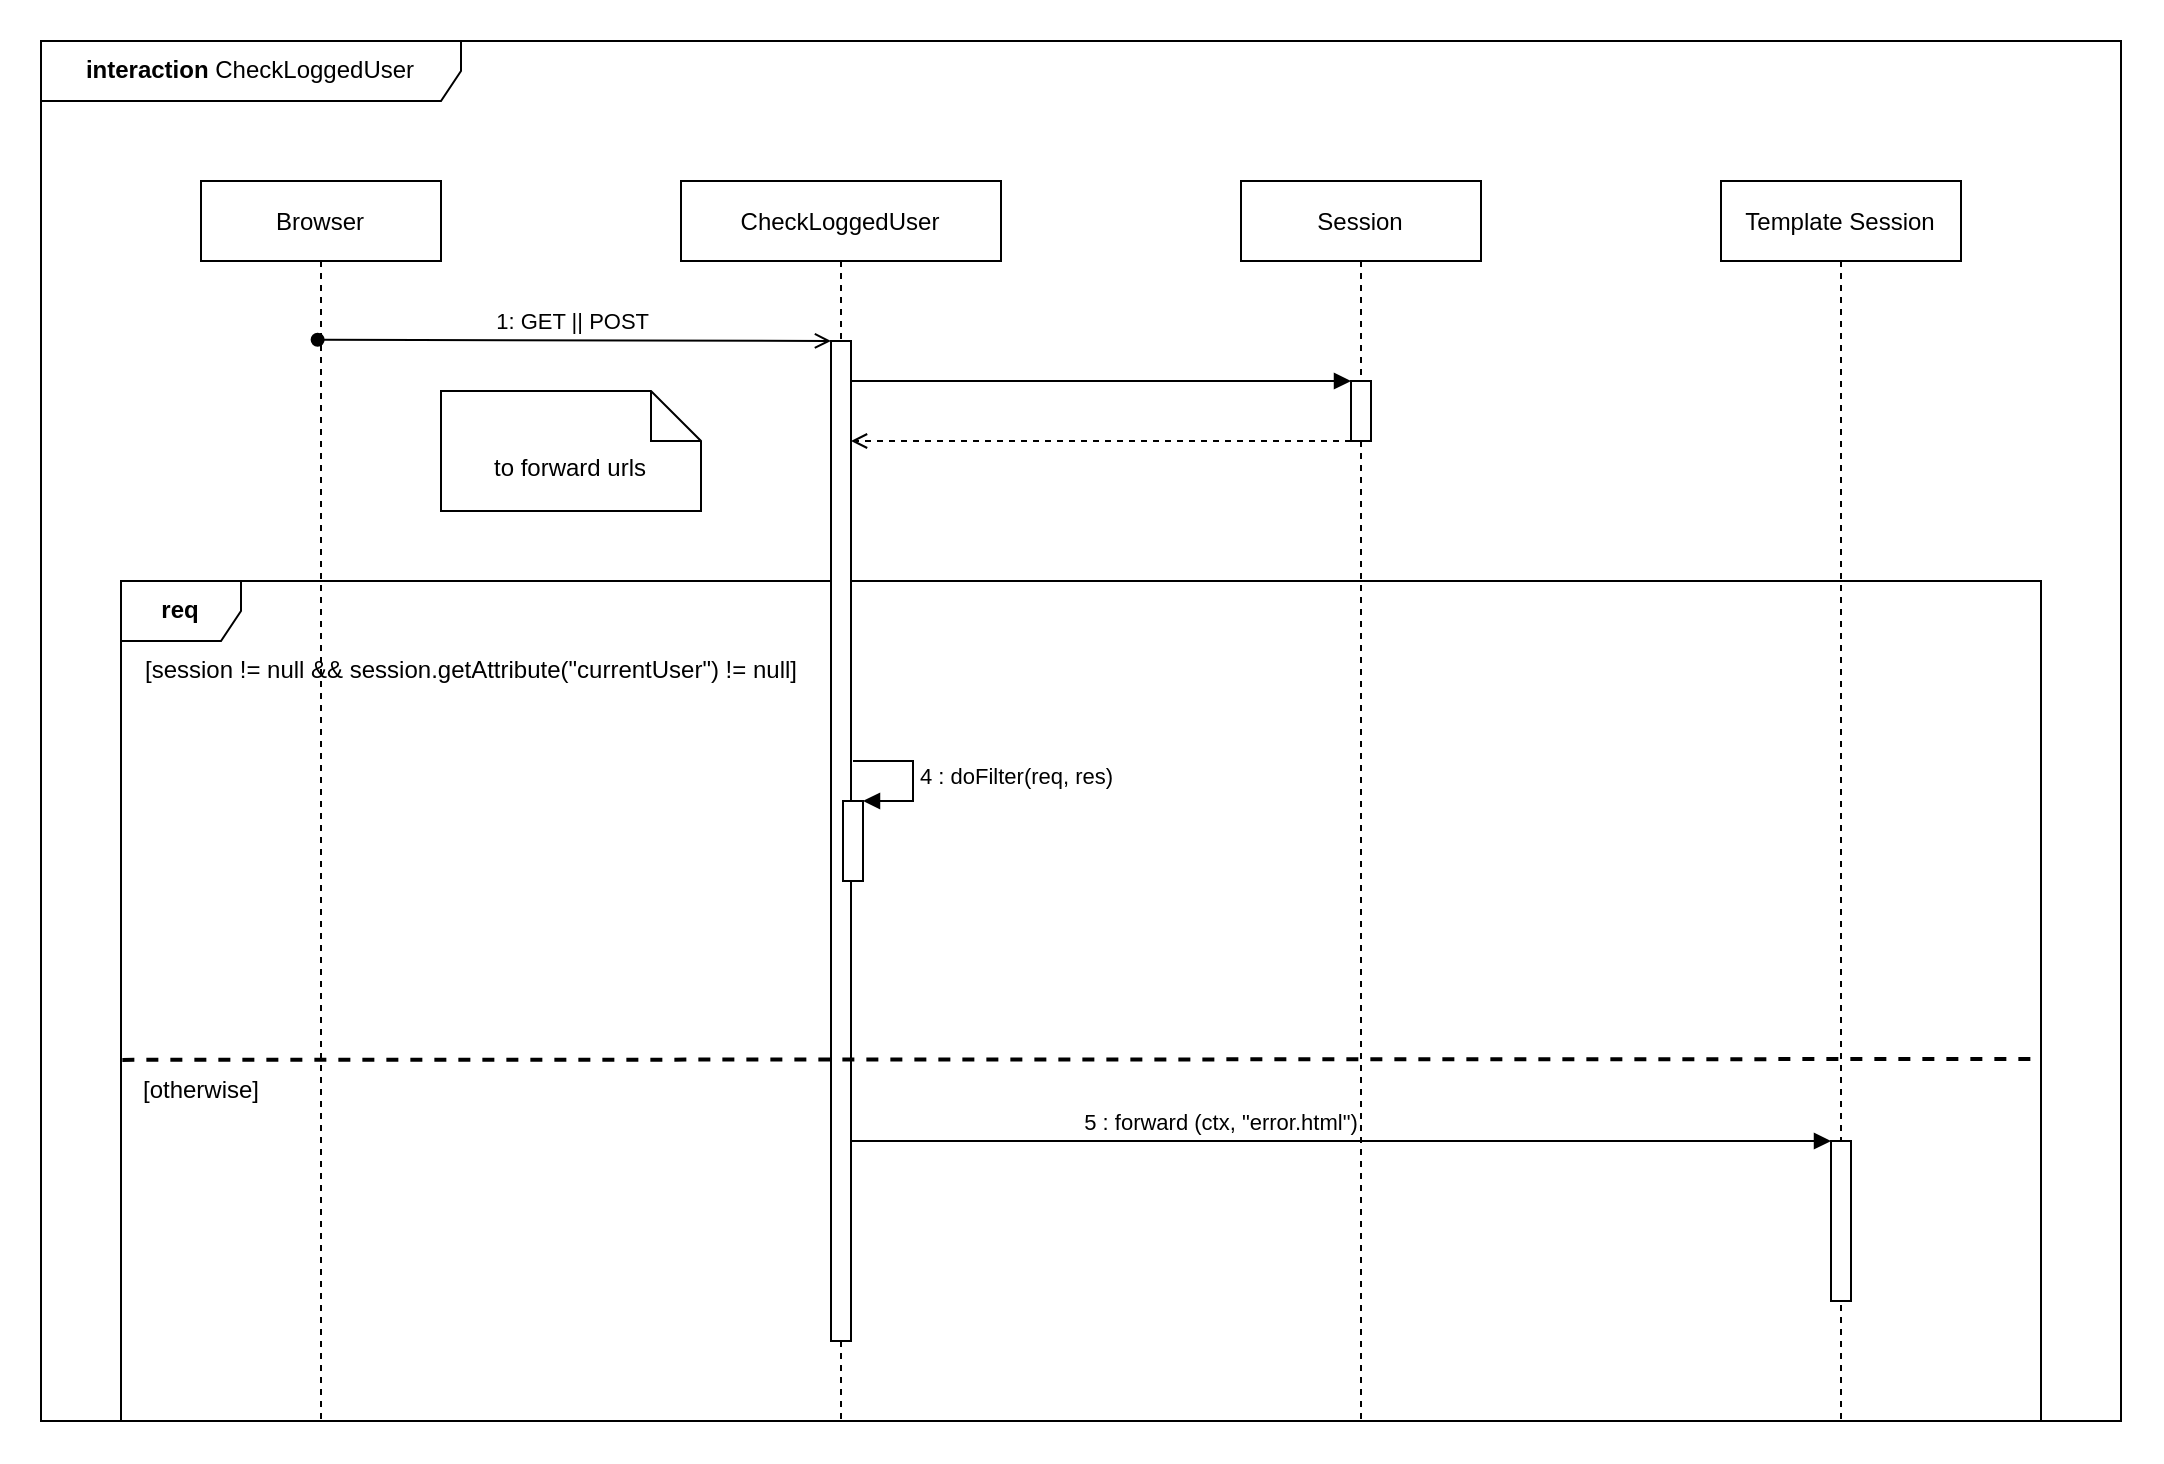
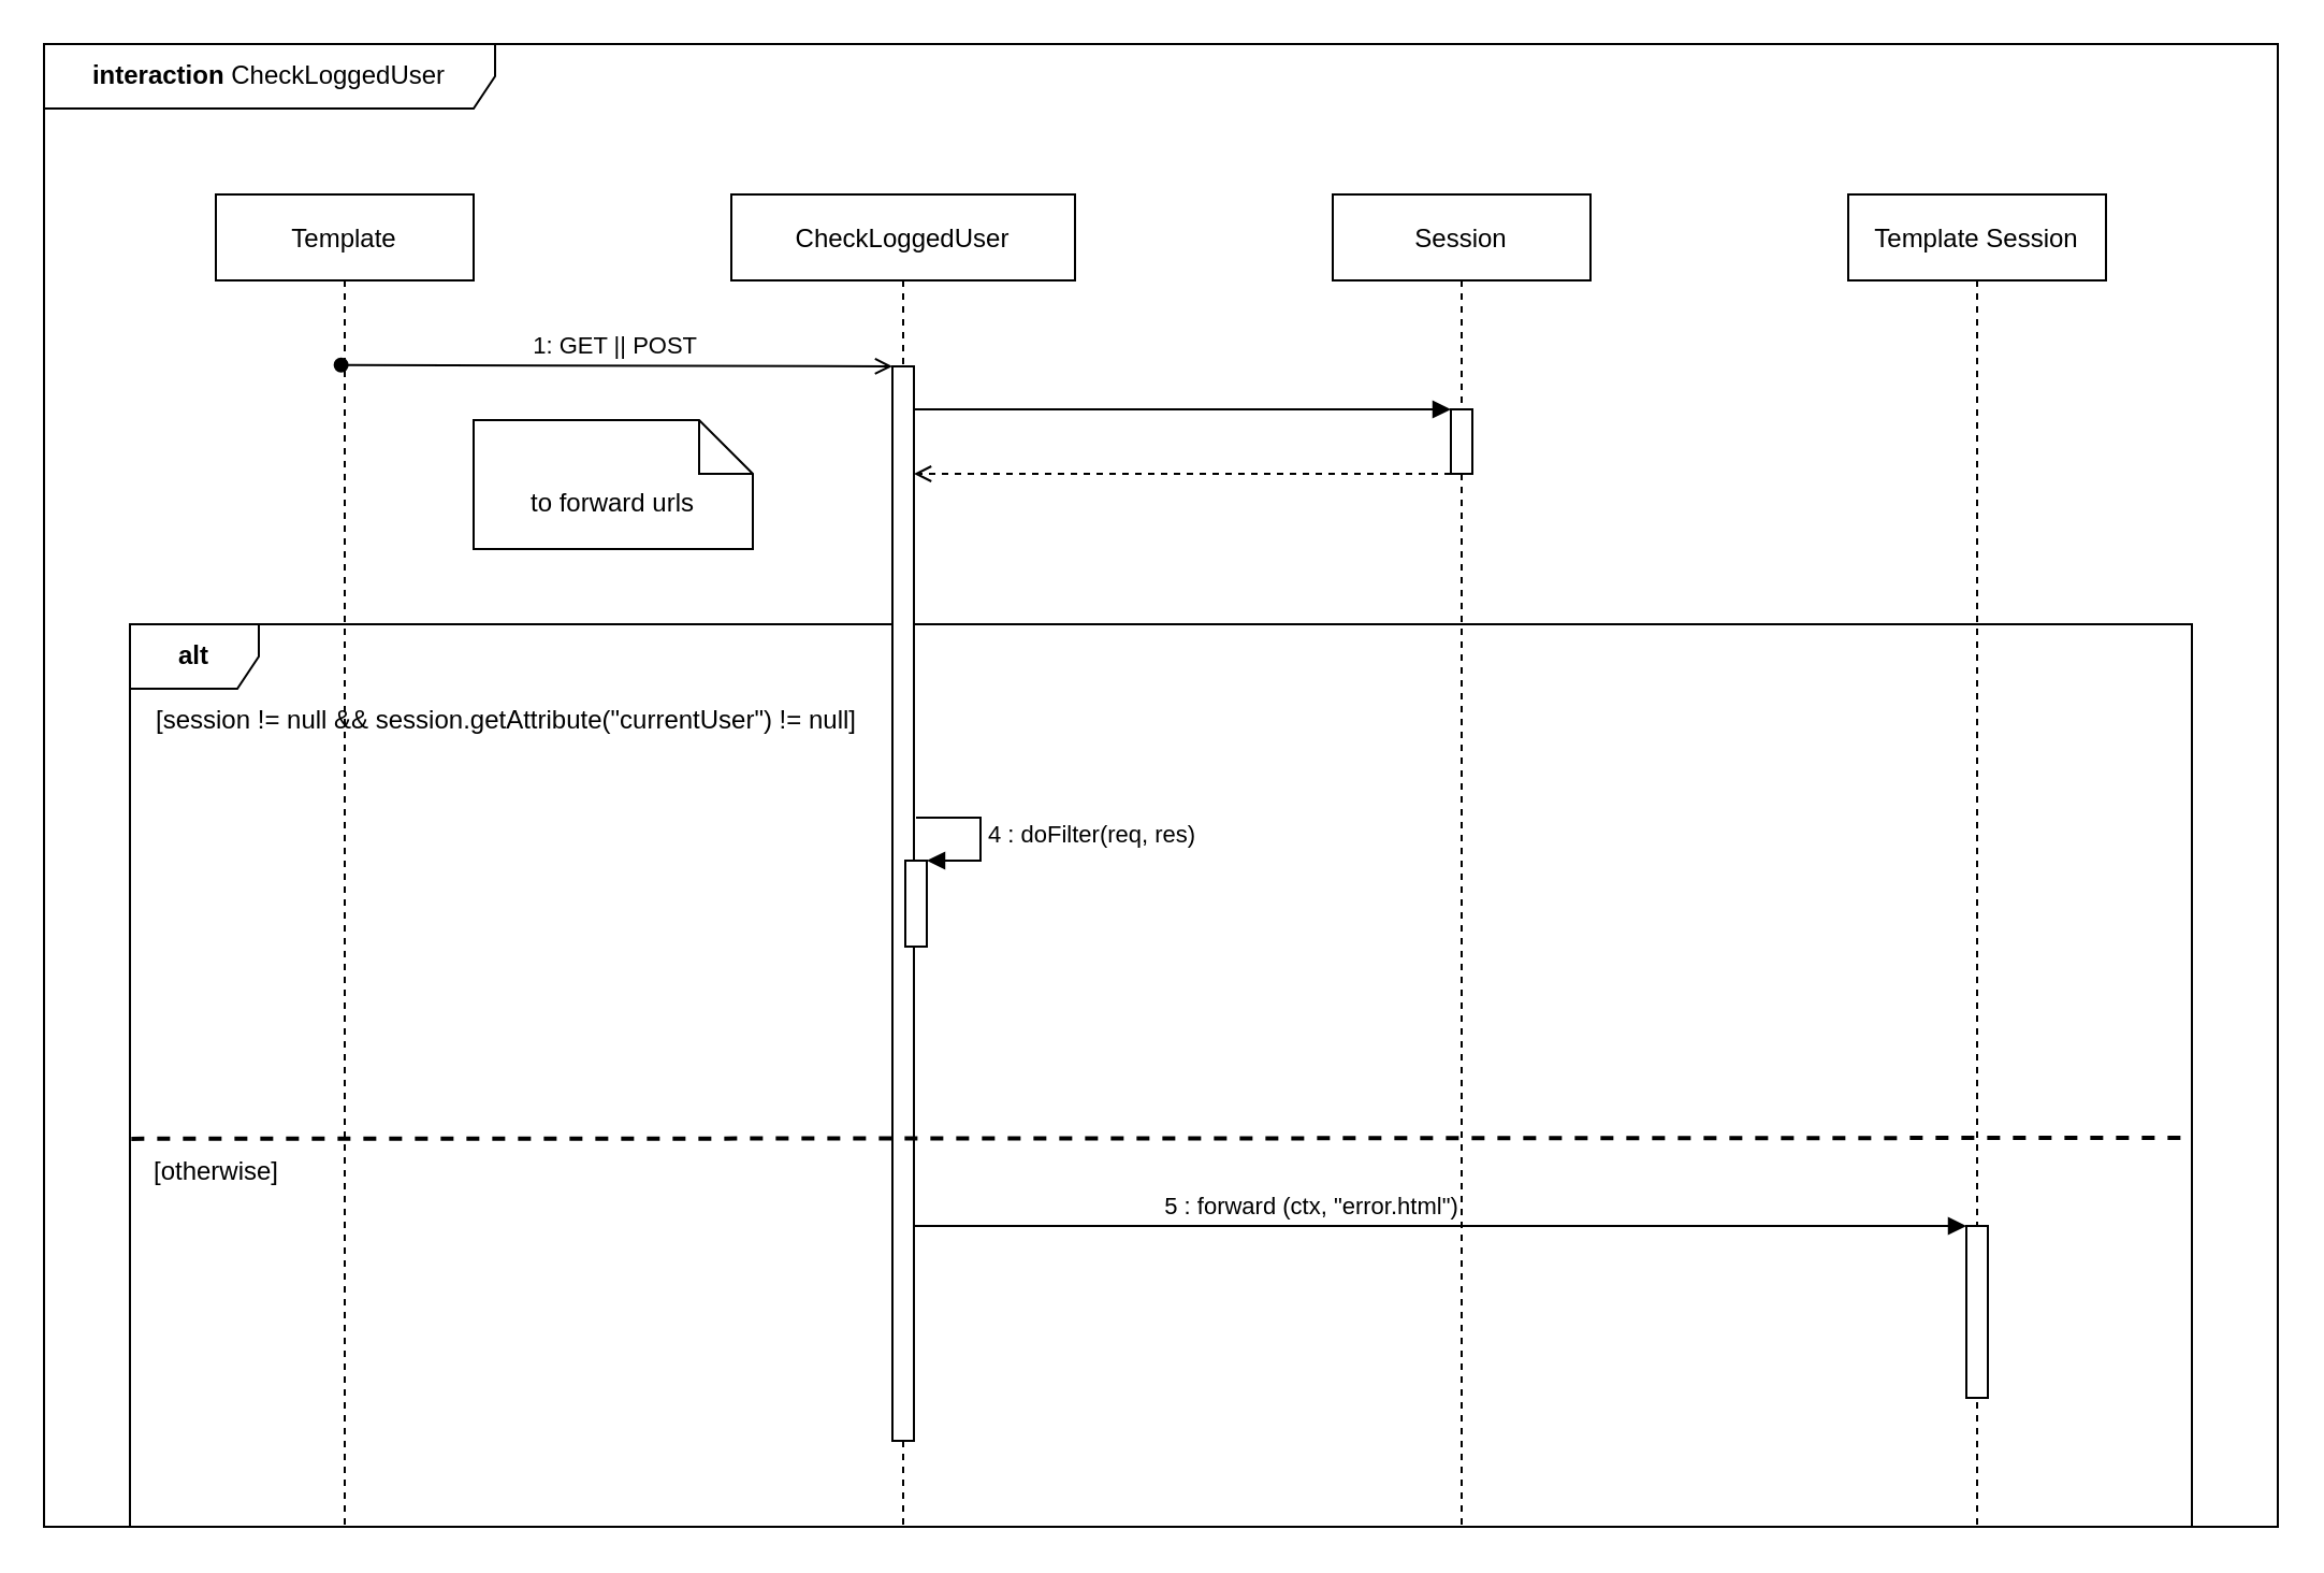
- <mxCell id="4" value="Browser" style="shape=umlLifeline;perimeter=lifelinePerimeter;container=1;collapsible=0;recursiveResize=0;rounded=0;shadow=0;strokeWidth=1;" parent="1" vertex="1"><mxGeometry x="100" y="90" width="120" height="620" as="geometry" /></mxCell>
+ <mxCell id="4" value="Template" style="shape=umlLifeline;perimeter=lifelinePerimeter;container=1;collapsible=0;recursiveResize=0;rounded=0;shadow=0;strokeWidth=1;" parent="1" vertex="1"><mxGeometry x="100" y="90" width="120" height="620" as="geometry" /></mxCell>
- <mxCell id="3" value="&lt;b&gt;req&lt;/b&gt;" style="shape=umlFrame;whiteSpace=wrap;html=1;" vertex="1" parent="1"><mxGeometry x="60" y="290" width="960" height="420" as="geometry" /></mxCell>
+ <mxCell id="3" value="&lt;b&gt;alt&lt;/b&gt;" style="shape=umlFrame;whiteSpace=wrap;html=1;" vertex="1" parent="1"><mxGeometry x="60" y="290" width="960" height="420" as="geometry" /></mxCell>
